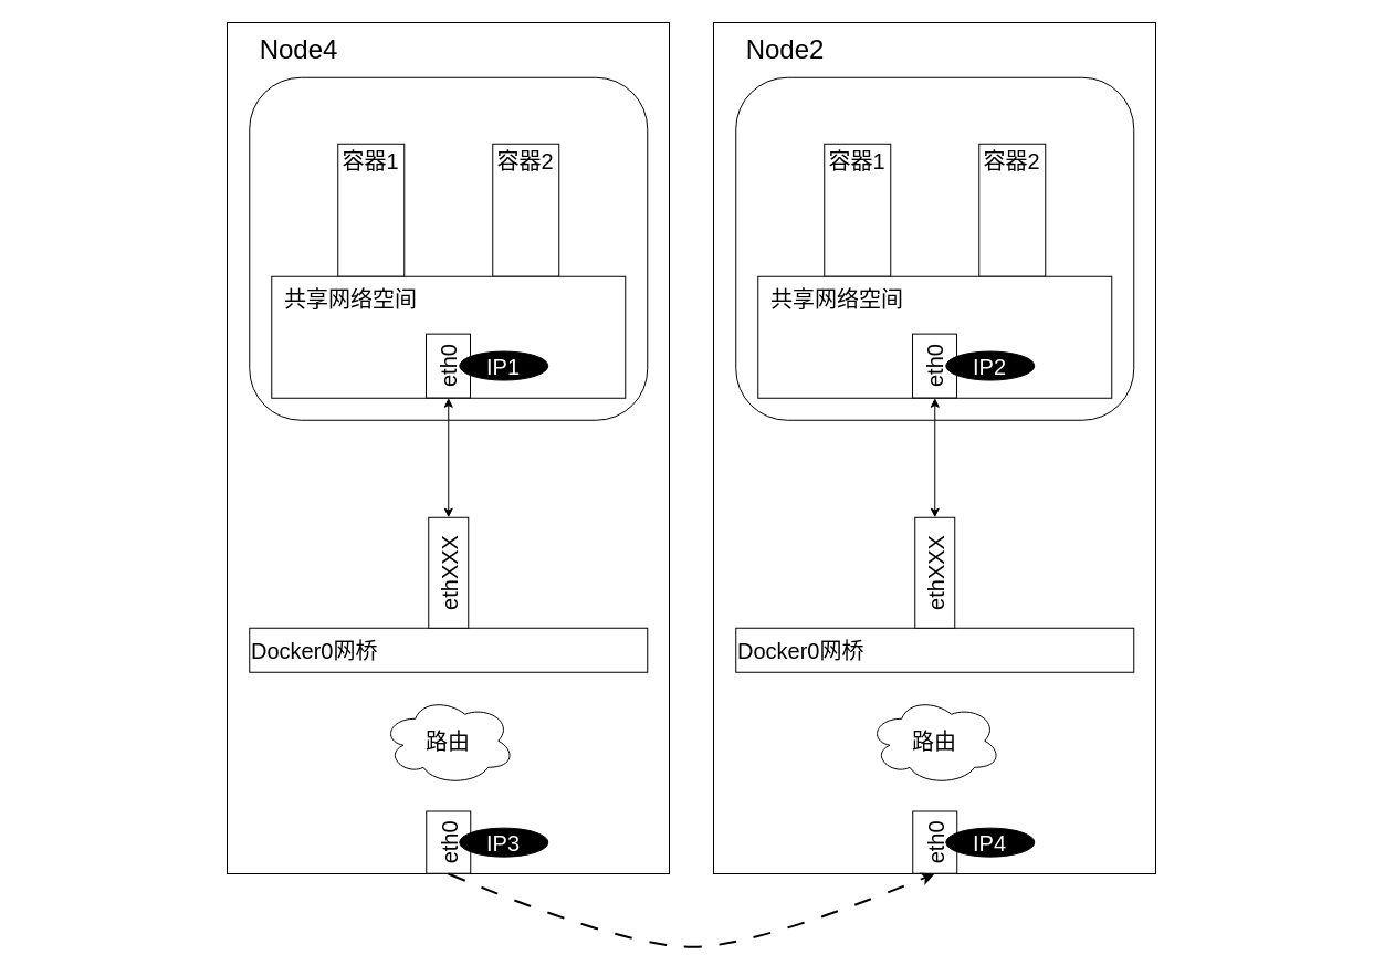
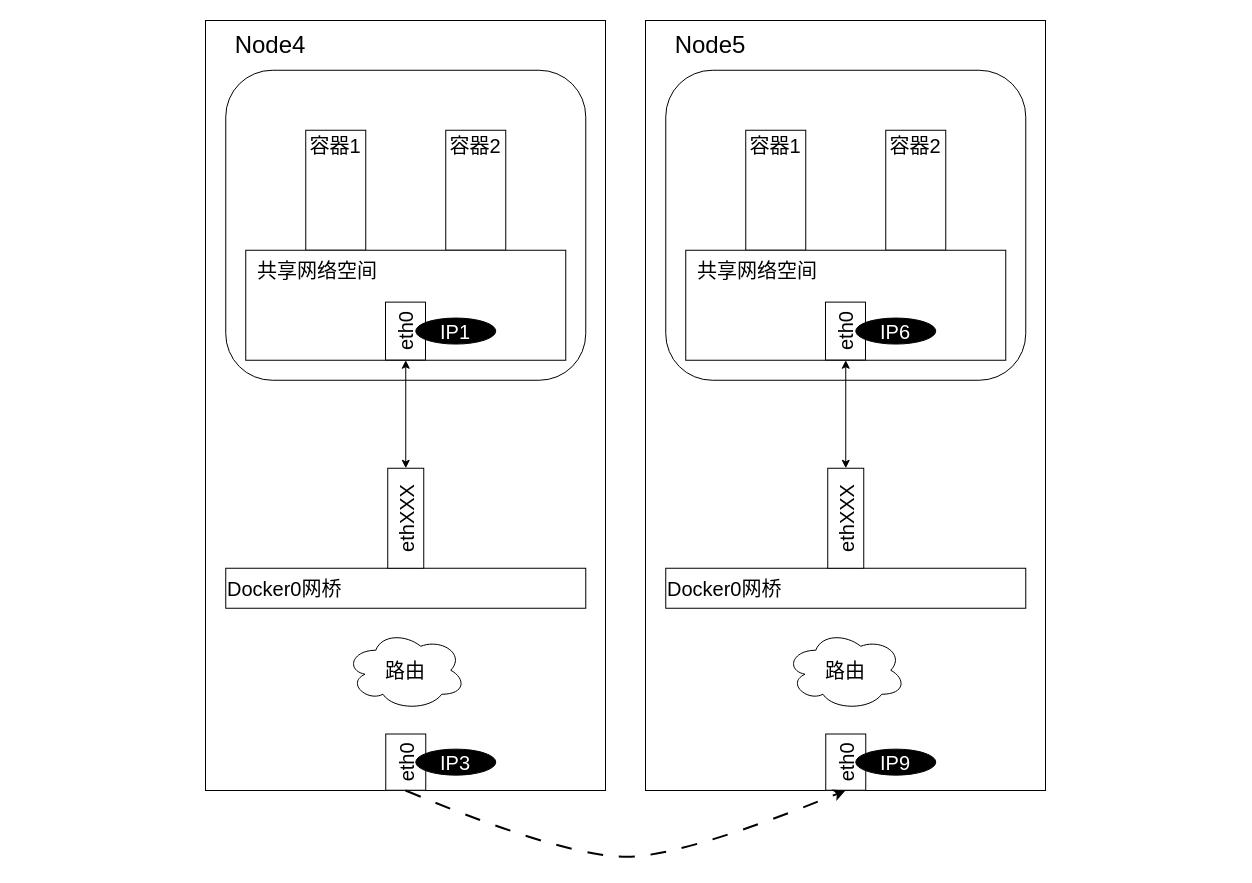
- <mxCell id="16" value="Node2" style="text;html=1;strokeColor=none;fillColor=none;align=center;verticalAlign=middle;whiteSpace=wrap;rounded=0;fontSize=24;container=0;" vertex="1" parent="3"><mxGeometry x="20.25" y="9.75" width="90" height="30" as="geometry" /></mxCell>
+ <mxCell id="16" value="Node5" style="text;html=1;strokeColor=none;fillColor=none;align=center;verticalAlign=middle;whiteSpace=wrap;rounded=0;fontSize=24;container=0;" vertex="1" parent="3"><mxGeometry x="20.25" y="9.75" width="90" height="30" as="geometry" /></mxCell>
- <mxCell id="20" value="&lt;font color=&quot;#ffffff&quot; style=&quot;font-size: 20px;&quot;&gt;IP2&lt;/font&gt;" style="ellipse;whiteSpace=wrap;html=1;fillColor=#000000;" vertex="1" parent="3"><mxGeometry x="210.25" y="297.56" width="80" height="26" as="geometry" /></mxCell>
+ <mxCell id="20" value="&lt;font color=&quot;#ffffff&quot; style=&quot;font-size: 20px;&quot;&gt;IP6&lt;/font&gt;" style="ellipse;whiteSpace=wrap;html=1;fillColor=#000000;" vertex="1" parent="3"><mxGeometry x="210.25" y="297.56" width="80" height="26" as="geometry" /></mxCell>
- <mxCell id="19" value="&lt;font color=&quot;#ffffff&quot; style=&quot;font-size: 20px;&quot;&gt;IP4&lt;/font&gt;" style="ellipse;whiteSpace=wrap;html=1;fillColor=#000000;" vertex="1" parent="3"><mxGeometry x="210.25" y="728.63" width="80" height="26" as="geometry" /></mxCell>
+ <mxCell id="19" value="&lt;font color=&quot;#ffffff&quot; style=&quot;font-size: 20px;&quot;&gt;IP9&lt;/font&gt;" style="ellipse;whiteSpace=wrap;html=1;fillColor=#000000;" vertex="1" parent="3"><mxGeometry x="210.25" y="728.63" width="80" height="26" as="geometry" /></mxCell>
